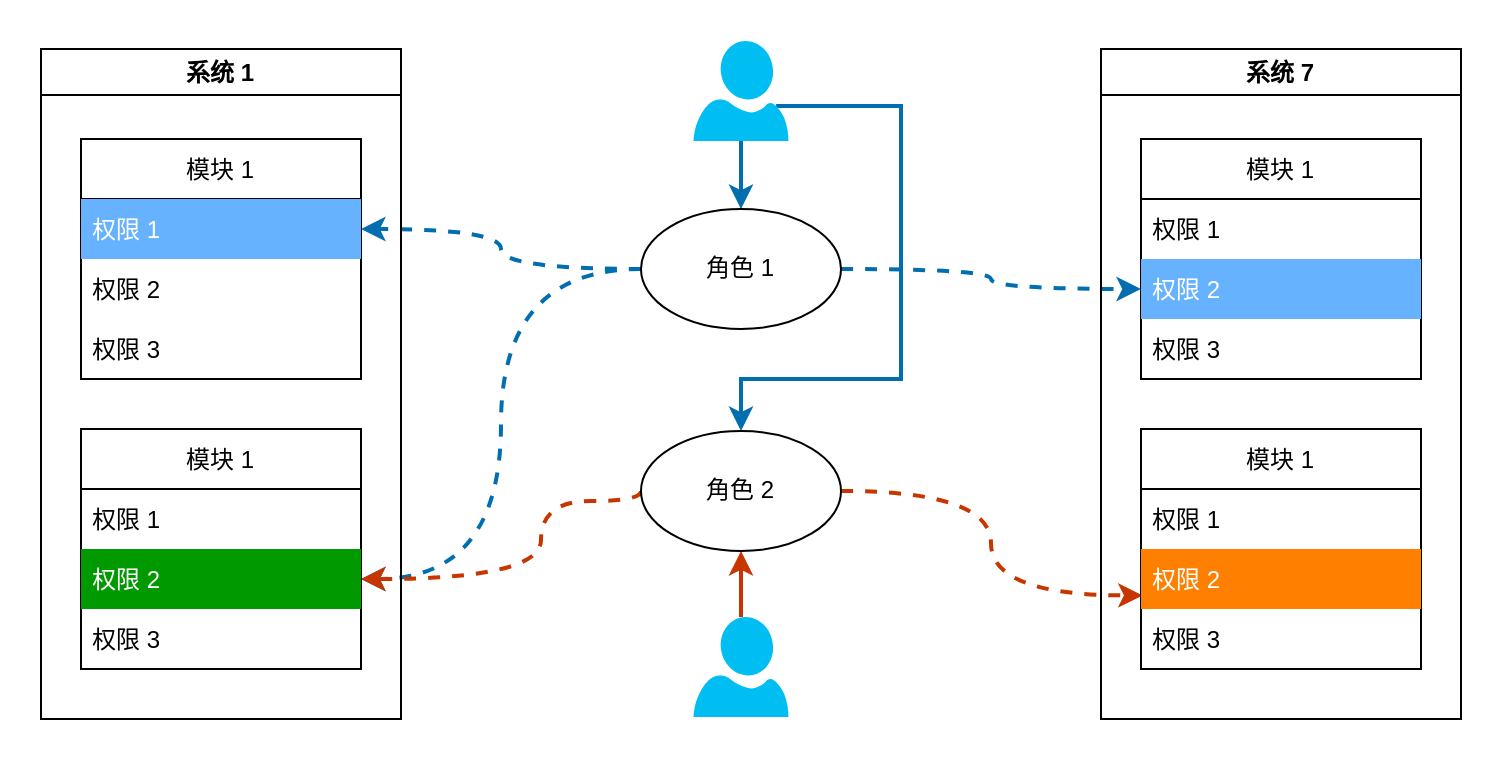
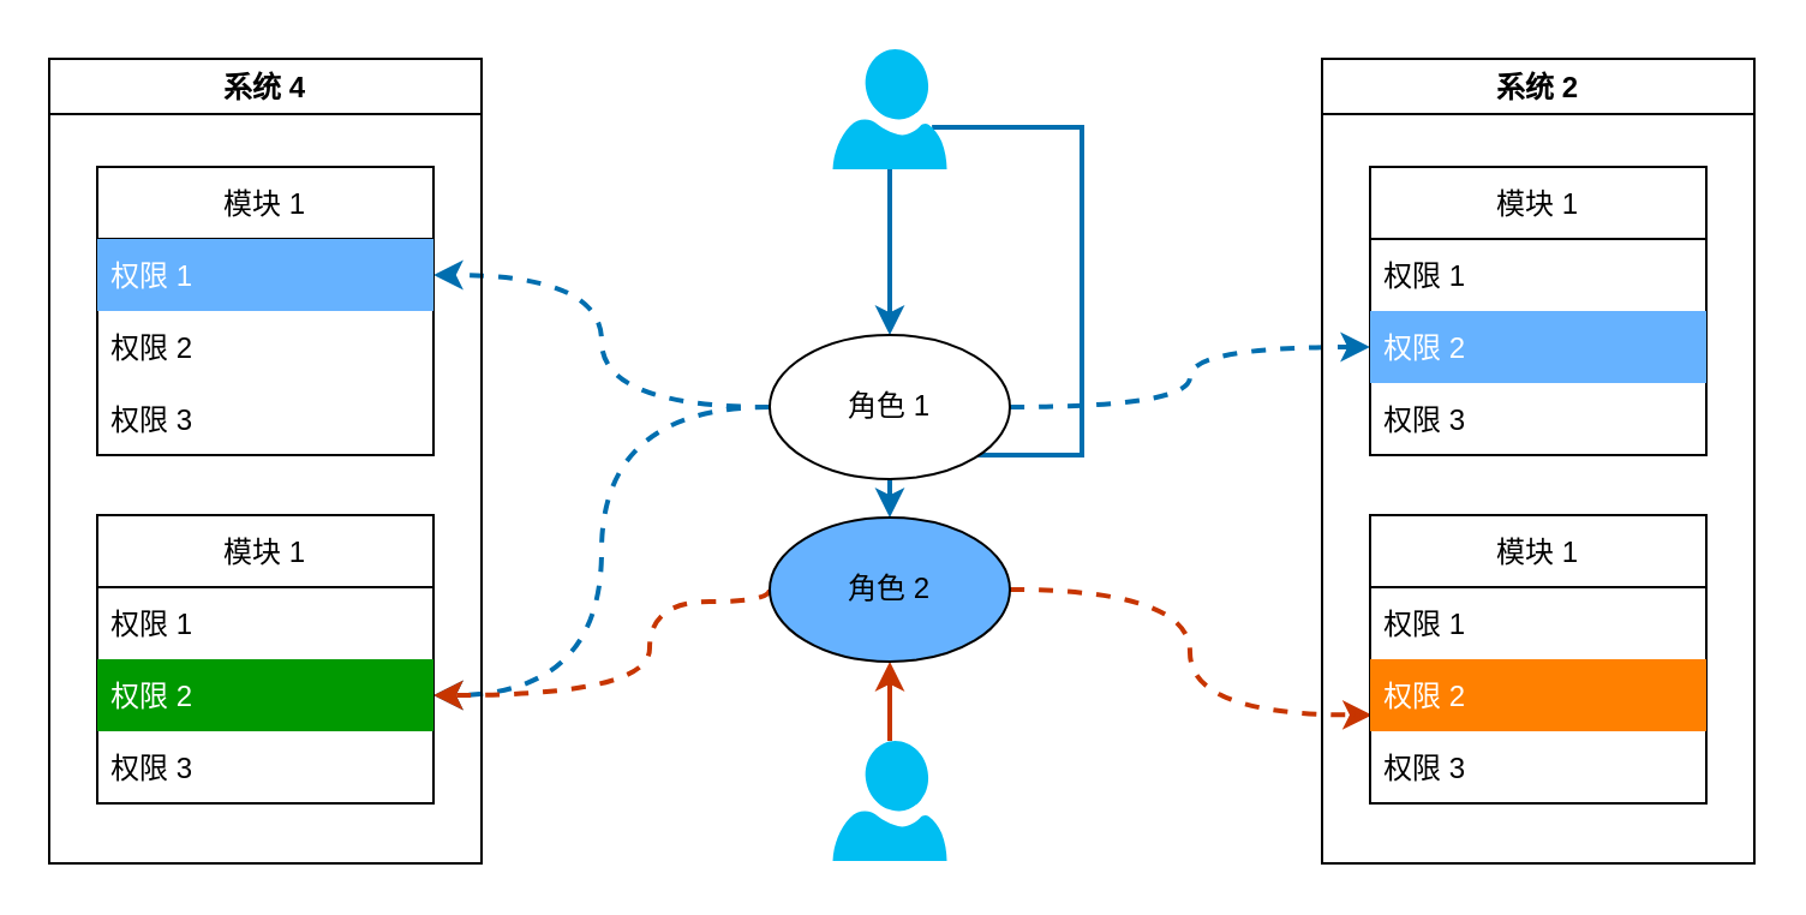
- <mxCell id="14" value="系统 1" style="swimlane;" vertex="1" parent="1"><mxGeometry x="20" y="24" width="180" height="335" as="geometry" /></mxCell>
+ <mxCell id="14" value="系统 4" style="swimlane;" vertex="1" parent="1"><mxGeometry x="20" y="24" width="180" height="335" as="geometry" /></mxCell>
- <mxCell id="23" value="系统 7" style="swimlane;" vertex="1" parent="1"><mxGeometry x="550" y="24" width="180" height="335" as="geometry" /></mxCell>
+ <mxCell id="23" value="系统 2" style="swimlane;" vertex="1" parent="1"><mxGeometry x="550" y="24" width="180" height="335" as="geometry" /></mxCell>
- <mxCell id="10" value="角色 1" style="ellipse;whiteSpace=wrap;html=1;" vertex="1" parent="1"><mxGeometry x="320" y="104" width="100" height="60" as="geometry" /></mxCell>
+ <mxCell id="10" value="角色 1" style="ellipse;whiteSpace=wrap;html=1;" vertex="1" parent="1"><mxGeometry x="320" y="139" width="100" height="60" as="geometry" /></mxCell>
- <mxCell id="13" value="角色 2" style="ellipse;whiteSpace=wrap;html=1;" vertex="1" parent="1"><mxGeometry x="320" y="215" width="100" height="60" as="geometry" /></mxCell>
+ <mxCell id="13" value="角色 2" style="ellipse;whiteSpace=wrap;html=1;fillColor=#66b2ff;" vertex="1" parent="1"><mxGeometry x="320" y="215" width="100" height="60" as="geometry" /></mxCell>
